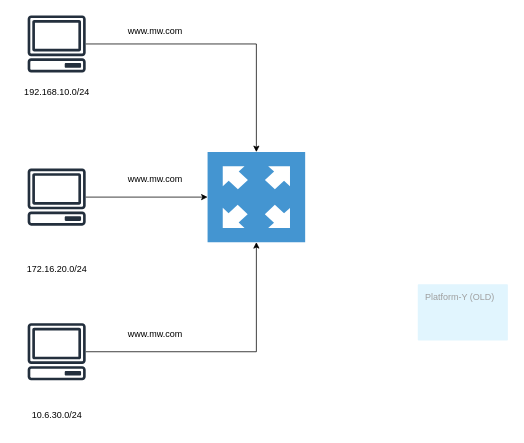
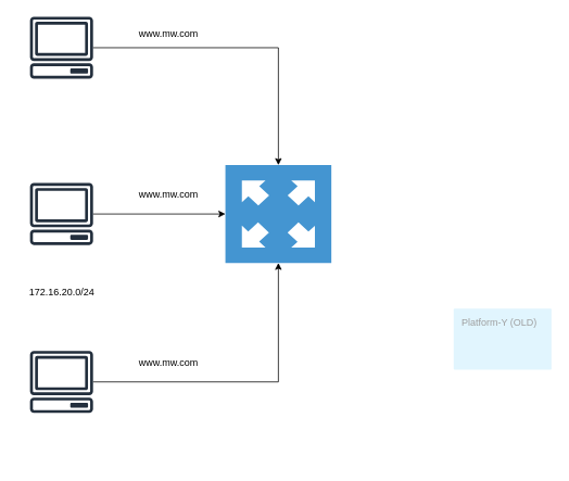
- <mxCell id="10" value="192.168.10.0/24" style="text;html=1;align=center;verticalAlign=middle;resizable=0;points=[];autosize=1;strokeColor=none;fillColor=none;" vertex="1" parent="1"><mxGeometry x="20" y="108" width="110" height="30" as="geometry" /></mxCell>
- <mxCell id="12" value="10.6.30.0/24" style="text;html=1;align=center;verticalAlign=middle;resizable=0;points=[];autosize=1;strokeColor=none;fillColor=none;" vertex="1" parent="1"><mxGeometry x="30" y="538" width="90" height="30" as="geometry" /></mxCell>
